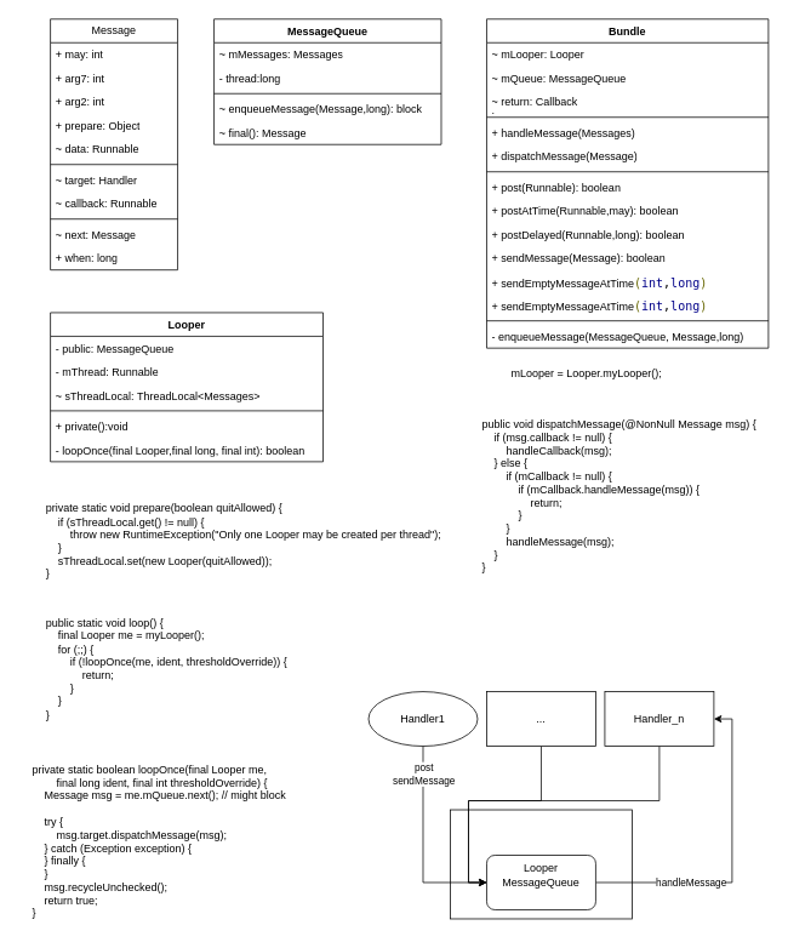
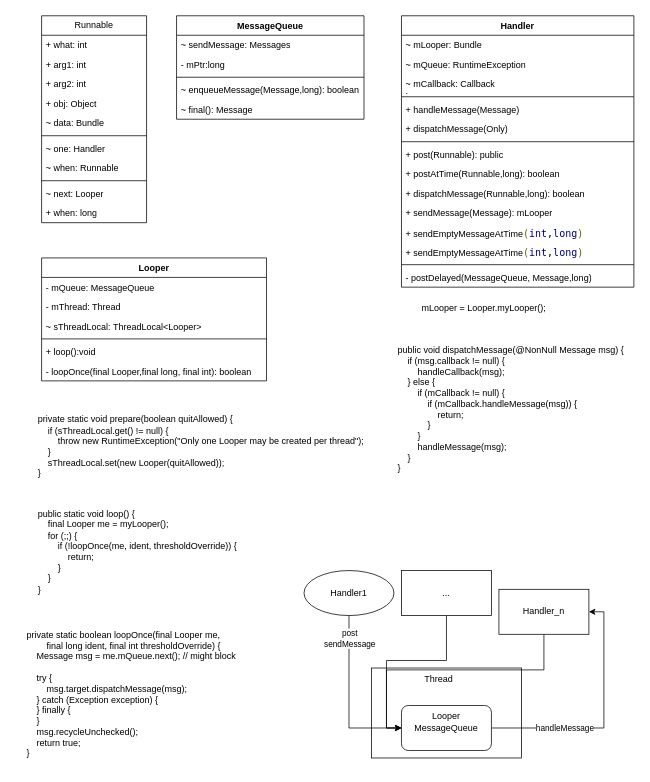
- <mxCell id="3" value="Message" style="swimlane;fontStyle=0;childLayout=stackLayout;horizontal=1;startSize=26;fillColor=none;horizontalStack=0;resizeParent=1;resizeParentMax=0;resizeLast=0;collapsible=1;marginBottom=0;whiteSpace=wrap;html=1;" vertex="1" parent="1"><mxGeometry x="55" y="20" width="140" height="276" as="geometry" /></mxCell>
+ <mxCell id="3" value="Runnable" style="swimlane;fontStyle=0;childLayout=stackLayout;horizontal=1;startSize=26;fillColor=none;horizontalStack=0;resizeParent=1;resizeParentMax=0;resizeLast=0;collapsible=1;marginBottom=0;whiteSpace=wrap;html=1;" vertex="1" parent="1"><mxGeometry x="55" y="20" width="140" height="276" as="geometry" /></mxCell>
- <mxCell id="21" value="Bundle" style="swimlane;fontStyle=1;align=center;verticalAlign=top;childLayout=stackLayout;horizontal=1;startSize=26;horizontalStack=0;resizeParent=1;resizeParentMax=0;resizeLast=0;collapsible=1;marginBottom=0;whiteSpace=wrap;html=1;" vertex="1" parent="1"><mxGeometry x="535" y="20" width="310" height="362" as="geometry" /></mxCell>
+ <mxCell id="21" value="Handler" style="swimlane;fontStyle=1;align=center;verticalAlign=top;childLayout=stackLayout;horizontal=1;startSize=26;horizontalStack=0;resizeParent=1;resizeParentMax=0;resizeLast=0;collapsible=1;marginBottom=0;whiteSpace=wrap;html=1;" vertex="1" parent="1"><mxGeometry x="535" y="20" width="310" height="362" as="geometry" /></mxCell>
- <mxCell id="4" value="+ may: int" style="text;strokeColor=none;fillColor=none;align=left;verticalAlign=top;spacingLeft=4;spacingRight=4;overflow=hidden;rotatable=0;points=[[0,0.5],[1,0.5]];portConstraint=eastwest;whiteSpace=wrap;html=1;" vertex="1" parent="3"><mxGeometry y="26" width="140" height="26" as="geometry" /></mxCell>
+ <mxCell id="4" value="+ what: int" style="text;strokeColor=none;fillColor=none;align=left;verticalAlign=top;spacingLeft=4;spacingRight=4;overflow=hidden;rotatable=0;points=[[0,0.5],[1,0.5]];portConstraint=eastwest;whiteSpace=wrap;html=1;" vertex="1" parent="3"><mxGeometry y="26" width="140" height="26" as="geometry" /></mxCell>
- <mxCell id="16" value="~ mMessages: Messages" style="text;strokeColor=none;fillColor=none;align=left;verticalAlign=top;spacingLeft=4;spacingRight=4;overflow=hidden;rotatable=0;points=[[0,0.5],[1,0.5]];portConstraint=eastwest;whiteSpace=wrap;html=1;" vertex="1" parent="15"><mxGeometry y="26" width="250" height="26" as="geometry" /></mxCell>
+ <mxCell id="16" value="~ sendMessage: Messages" style="text;strokeColor=none;fillColor=none;align=left;verticalAlign=top;spacingLeft=4;spacingRight=4;overflow=hidden;rotatable=0;points=[[0,0.5],[1,0.5]];portConstraint=eastwest;whiteSpace=wrap;html=1;" vertex="1" parent="15"><mxGeometry y="26" width="250" height="26" as="geometry" /></mxCell>
- <mxCell id="22" value="~ mLooper: Looper" style="text;strokeColor=none;fillColor=none;align=left;verticalAlign=top;spacingLeft=4;spacingRight=4;overflow=hidden;rotatable=0;points=[[0,0.5],[1,0.5]];portConstraint=eastwest;whiteSpace=wrap;html=1;" vertex="1" parent="21"><mxGeometry y="26" width="310" height="26" as="geometry" /></mxCell>
+ <mxCell id="22" value="~ mLooper: Bundle" style="text;strokeColor=none;fillColor=none;align=left;verticalAlign=top;spacingLeft=4;spacingRight=4;overflow=hidden;rotatable=0;points=[[0,0.5],[1,0.5]];portConstraint=eastwest;whiteSpace=wrap;html=1;" vertex="1" parent="21"><mxGeometry y="26" width="310" height="26" as="geometry" /></mxCell>
- <mxCell id="5" value="+ arg7: int" style="text;strokeColor=none;fillColor=none;align=left;verticalAlign=top;spacingLeft=4;spacingRight=4;overflow=hidden;rotatable=0;points=[[0,0.5],[1,0.5]];portConstraint=eastwest;whiteSpace=wrap;html=1;" vertex="1" parent="3"><mxGeometry y="52" width="140" height="26" as="geometry" /></mxCell>
+ <mxCell id="5" value="+ arg1: int" style="text;strokeColor=none;fillColor=none;align=left;verticalAlign=top;spacingLeft=4;spacingRight=4;overflow=hidden;rotatable=0;points=[[0,0.5],[1,0.5]];portConstraint=eastwest;whiteSpace=wrap;html=1;" vertex="1" parent="3"><mxGeometry y="52" width="140" height="26" as="geometry" /></mxCell>
- <mxCell id="17" value="- thread:long" style="text;strokeColor=none;fillColor=none;align=left;verticalAlign=top;spacingLeft=4;spacingRight=4;overflow=hidden;rotatable=0;points=[[0,0.5],[1,0.5]];portConstraint=eastwest;whiteSpace=wrap;html=1;" vertex="1" parent="15"><mxGeometry y="52" width="250" height="26" as="geometry" /></mxCell>
+ <mxCell id="17" value="- mPtr:long" style="text;strokeColor=none;fillColor=none;align=left;verticalAlign=top;spacingLeft=4;spacingRight=4;overflow=hidden;rotatable=0;points=[[0,0.5],[1,0.5]];portConstraint=eastwest;whiteSpace=wrap;html=1;" vertex="1" parent="15"><mxGeometry y="52" width="250" height="26" as="geometry" /></mxCell>
- <mxCell id="23" value="~&amp;nbsp;mQueue:&amp;nbsp;MessageQueue" style="text;strokeColor=none;fillColor=none;align=left;verticalAlign=top;spacingLeft=4;spacingRight=4;overflow=hidden;rotatable=0;points=[[0,0.5],[1,0.5]];portConstraint=eastwest;whiteSpace=wrap;html=1;" vertex="1" parent="21"><mxGeometry y="52" width="310" height="26" as="geometry" /></mxCell>
+ <mxCell id="23" value="~&amp;nbsp;mQueue:&amp;nbsp;RuntimeException" style="text;strokeColor=none;fillColor=none;align=left;verticalAlign=top;spacingLeft=4;spacingRight=4;overflow=hidden;rotatable=0;points=[[0,0.5],[1,0.5]];portConstraint=eastwest;whiteSpace=wrap;html=1;" vertex="1" parent="21"><mxGeometry y="52" width="310" height="26" as="geometry" /></mxCell>
- <mxCell id="24" value="~ return:&amp;nbsp;Callback&lt;br&gt;;" style="text;strokeColor=none;fillColor=none;align=left;verticalAlign=top;spacingLeft=4;spacingRight=4;overflow=hidden;rotatable=0;points=[[0,0.5],[1,0.5]];portConstraint=eastwest;whiteSpace=wrap;html=1;" vertex="1" parent="21"><mxGeometry y="78" width="310" height="26" as="geometry" /></mxCell>
+ <mxCell id="24" value="~ mCallback:&amp;nbsp;Callback&lt;br&gt;;" style="text;strokeColor=none;fillColor=none;align=left;verticalAlign=top;spacingLeft=4;spacingRight=4;overflow=hidden;rotatable=0;points=[[0,0.5],[1,0.5]];portConstraint=eastwest;whiteSpace=wrap;html=1;" vertex="1" parent="21"><mxGeometry y="78" width="310" height="26" as="geometry" /></mxCell>
- <mxCell id="19" value="~ enqueueMessage(Message,long): block" style="text;strokeColor=none;fillColor=none;align=left;verticalAlign=top;spacingLeft=4;spacingRight=4;overflow=hidden;rotatable=0;points=[[0,0.5],[1,0.5]];portConstraint=eastwest;whiteSpace=wrap;html=1;" vertex="1" parent="15"><mxGeometry y="86" width="250" height="26" as="geometry" /></mxCell>
+ <mxCell id="19" value="~ enqueueMessage(Message,long): boolean" style="text;strokeColor=none;fillColor=none;align=left;verticalAlign=top;spacingLeft=4;spacingRight=4;overflow=hidden;rotatable=0;points=[[0,0.5],[1,0.5]];portConstraint=eastwest;whiteSpace=wrap;html=1;" vertex="1" parent="15"><mxGeometry y="86" width="250" height="26" as="geometry" /></mxCell>
- <mxCell id="7" value="+ prepare: Object" style="text;strokeColor=none;fillColor=none;align=left;verticalAlign=top;spacingLeft=4;spacingRight=4;overflow=hidden;rotatable=0;points=[[0,0.5],[1,0.5]];portConstraint=eastwest;whiteSpace=wrap;html=1;" vertex="1" parent="3"><mxGeometry y="104" width="140" height="26" as="geometry" /></mxCell>
+ <mxCell id="7" value="+ obj: Object" style="text;strokeColor=none;fillColor=none;align=left;verticalAlign=top;spacingLeft=4;spacingRight=4;overflow=hidden;rotatable=0;points=[[0,0.5],[1,0.5]];portConstraint=eastwest;whiteSpace=wrap;html=1;" vertex="1" parent="3"><mxGeometry y="104" width="140" height="26" as="geometry" /></mxCell>
- <mxCell id="26" value="+ handleMessage(Messages)" style="text;strokeColor=none;fillColor=none;align=left;verticalAlign=top;spacingLeft=4;spacingRight=4;overflow=hidden;rotatable=0;points=[[0,0.5],[1,0.5]];portConstraint=eastwest;whiteSpace=wrap;html=1;" vertex="1" parent="21"><mxGeometry y="112" width="310" height="26" as="geometry" /></mxCell>
+ <mxCell id="26" value="+ handleMessage(Message)" style="text;strokeColor=none;fillColor=none;align=left;verticalAlign=top;spacingLeft=4;spacingRight=4;overflow=hidden;rotatable=0;points=[[0,0.5],[1,0.5]];portConstraint=eastwest;whiteSpace=wrap;html=1;" vertex="1" parent="21"><mxGeometry y="112" width="310" height="26" as="geometry" /></mxCell>
- <mxCell id="8" value="~ data: Runnable" style="text;strokeColor=none;fillColor=none;align=left;verticalAlign=top;spacingLeft=4;spacingRight=4;overflow=hidden;rotatable=0;points=[[0,0.5],[1,0.5]];portConstraint=eastwest;whiteSpace=wrap;html=1;" vertex="1" parent="3"><mxGeometry y="130" width="140" height="26" as="geometry" /></mxCell>
+ <mxCell id="8" value="~ data: Bundle" style="text;strokeColor=none;fillColor=none;align=left;verticalAlign=top;spacingLeft=4;spacingRight=4;overflow=hidden;rotatable=0;points=[[0,0.5],[1,0.5]];portConstraint=eastwest;whiteSpace=wrap;html=1;" vertex="1" parent="3"><mxGeometry y="130" width="140" height="26" as="geometry" /></mxCell>
- <mxCell id="27" value="+ dispatchMessage(Message)" style="text;strokeColor=none;fillColor=none;align=left;verticalAlign=top;spacingLeft=4;spacingRight=4;overflow=hidden;rotatable=0;points=[[0,0.5],[1,0.5]];portConstraint=eastwest;whiteSpace=wrap;html=1;" vertex="1" parent="21"><mxGeometry y="138" width="310" height="26" as="geometry" /></mxCell>
+ <mxCell id="27" value="+ dispatchMessage(Only)" style="text;strokeColor=none;fillColor=none;align=left;verticalAlign=top;spacingLeft=4;spacingRight=4;overflow=hidden;rotatable=0;points=[[0,0.5],[1,0.5]];portConstraint=eastwest;whiteSpace=wrap;html=1;" vertex="1" parent="21"><mxGeometry y="138" width="310" height="26" as="geometry" /></mxCell>
- <mxCell id="10" value="~ target: Handler" style="text;strokeColor=none;fillColor=none;align=left;verticalAlign=top;spacingLeft=4;spacingRight=4;overflow=hidden;rotatable=0;points=[[0,0.5],[1,0.5]];portConstraint=eastwest;whiteSpace=wrap;html=1;" vertex="1" parent="3"><mxGeometry y="164" width="140" height="26" as="geometry" /></mxCell>
+ <mxCell id="10" value="~ one: Handler" style="text;strokeColor=none;fillColor=none;align=left;verticalAlign=top;spacingLeft=4;spacingRight=4;overflow=hidden;rotatable=0;points=[[0,0.5],[1,0.5]];portConstraint=eastwest;whiteSpace=wrap;html=1;" vertex="1" parent="3"><mxGeometry y="164" width="140" height="26" as="geometry" /></mxCell>
- <mxCell id="29" value="+&amp;nbsp;post(Runnable): boolean" style="text;strokeColor=none;fillColor=none;align=left;verticalAlign=top;spacingLeft=4;spacingRight=4;overflow=hidden;rotatable=0;points=[[0,0.5],[1,0.5]];portConstraint=eastwest;whiteSpace=wrap;html=1;" vertex="1" parent="21"><mxGeometry y="172" width="310" height="26" as="geometry" /></mxCell>
+ <mxCell id="29" value="+&amp;nbsp;post(Runnable): public" style="text;strokeColor=none;fillColor=none;align=left;verticalAlign=top;spacingLeft=4;spacingRight=4;overflow=hidden;rotatable=0;points=[[0,0.5],[1,0.5]];portConstraint=eastwest;whiteSpace=wrap;html=1;" vertex="1" parent="21"><mxGeometry y="172" width="310" height="26" as="geometry" /></mxCell>
- <mxCell id="11" value="~ callback: Runnable" style="text;strokeColor=none;fillColor=none;align=left;verticalAlign=top;spacingLeft=4;spacingRight=4;overflow=hidden;rotatable=0;points=[[0,0.5],[1,0.5]];portConstraint=eastwest;whiteSpace=wrap;html=1;" vertex="1" parent="3"><mxGeometry y="190" width="140" height="26" as="geometry" /></mxCell>
+ <mxCell id="11" value="~ when: Runnable" style="text;strokeColor=none;fillColor=none;align=left;verticalAlign=top;spacingLeft=4;spacingRight=4;overflow=hidden;rotatable=0;points=[[0,0.5],[1,0.5]];portConstraint=eastwest;whiteSpace=wrap;html=1;" vertex="1" parent="3"><mxGeometry y="190" width="140" height="26" as="geometry" /></mxCell>
- <mxCell id="30" value="+&amp;nbsp;postAtTime(Runnable,may): boolean" style="text;strokeColor=none;fillColor=none;align=left;verticalAlign=top;spacingLeft=4;spacingRight=4;overflow=hidden;rotatable=0;points=[[0,0.5],[1,0.5]];portConstraint=eastwest;whiteSpace=wrap;html=1;" vertex="1" parent="21"><mxGeometry y="198" width="310" height="26" as="geometry" /></mxCell>
+ <mxCell id="30" value="+&amp;nbsp;postAtTime(Runnable,long): boolean" style="text;strokeColor=none;fillColor=none;align=left;verticalAlign=top;spacingLeft=4;spacingRight=4;overflow=hidden;rotatable=0;points=[[0,0.5],[1,0.5]];portConstraint=eastwest;whiteSpace=wrap;html=1;" vertex="1" parent="21"><mxGeometry y="198" width="310" height="26" as="geometry" /></mxCell>
- <mxCell id="13" value="~ next: Message" style="text;strokeColor=none;fillColor=none;align=left;verticalAlign=top;spacingLeft=4;spacingRight=4;overflow=hidden;rotatable=0;points=[[0,0.5],[1,0.5]];portConstraint=eastwest;whiteSpace=wrap;html=1;" vertex="1" parent="3"><mxGeometry y="224" width="140" height="26" as="geometry" /></mxCell>
+ <mxCell id="13" value="~ next: Looper" style="text;strokeColor=none;fillColor=none;align=left;verticalAlign=top;spacingLeft=4;spacingRight=4;overflow=hidden;rotatable=0;points=[[0,0.5],[1,0.5]];portConstraint=eastwest;whiteSpace=wrap;html=1;" vertex="1" parent="3"><mxGeometry y="224" width="140" height="26" as="geometry" /></mxCell>
- <mxCell id="31" value="+&amp;nbsp;postDelayed(Runnable,long): boolean" style="text;strokeColor=none;fillColor=none;align=left;verticalAlign=top;spacingLeft=4;spacingRight=4;overflow=hidden;rotatable=0;points=[[0,0.5],[1,0.5]];portConstraint=eastwest;whiteSpace=wrap;html=1;" vertex="1" parent="21"><mxGeometry y="224" width="310" height="26" as="geometry" /></mxCell>
+ <mxCell id="31" value="+&amp;nbsp;dispatchMessage(Runnable,long): boolean" style="text;strokeColor=none;fillColor=none;align=left;verticalAlign=top;spacingLeft=4;spacingRight=4;overflow=hidden;rotatable=0;points=[[0,0.5],[1,0.5]];portConstraint=eastwest;whiteSpace=wrap;html=1;" vertex="1" parent="21"><mxGeometry y="224" width="310" height="26" as="geometry" /></mxCell>
- <mxCell id="32" value="+&amp;nbsp;sendMessage(Message): boolean" style="text;strokeColor=none;fillColor=none;align=left;verticalAlign=top;spacingLeft=4;spacingRight=4;overflow=hidden;rotatable=0;points=[[0,0.5],[1,0.5]];portConstraint=eastwest;whiteSpace=wrap;html=1;" vertex="1" parent="21"><mxGeometry y="250" width="310" height="26" as="geometry" /></mxCell>
+ <mxCell id="32" value="+&amp;nbsp;sendMessage(Message): mLooper" style="text;strokeColor=none;fillColor=none;align=left;verticalAlign=top;spacingLeft=4;spacingRight=4;overflow=hidden;rotatable=0;points=[[0,0.5],[1,0.5]];portConstraint=eastwest;whiteSpace=wrap;html=1;" vertex="1" parent="21"><mxGeometry y="250" width="310" height="26" as="geometry" /></mxCell>
- <mxCell id="36" value="-&amp;nbsp;enqueueMessage(MessageQueue, Message,&lt;span style=&quot;background-color: initial;&quot;&gt;long)&lt;/span&gt;" style="text;strokeColor=none;fillColor=none;align=left;verticalAlign=top;spacingLeft=4;spacingRight=4;overflow=hidden;rotatable=0;points=[[0,0.5],[1,0.5]];portConstraint=eastwest;whiteSpace=wrap;html=1;" vertex="1" parent="21"><mxGeometry y="336" width="310" height="26" as="geometry" /></mxCell>
+ <mxCell id="36" value="-&amp;nbsp;postDelayed(MessageQueue, Message,&lt;span style=&quot;background-color: initial;&quot;&gt;long)&lt;/span&gt;" style="text;strokeColor=none;fillColor=none;align=left;verticalAlign=top;spacingLeft=4;spacingRight=4;overflow=hidden;rotatable=0;points=[[0,0.5],[1,0.5]];portConstraint=eastwest;whiteSpace=wrap;html=1;" vertex="1" parent="21"><mxGeometry y="336" width="310" height="26" as="geometry" /></mxCell>
- <mxCell id="40" value="- public:&amp;nbsp;MessageQueue" style="text;strokeColor=none;fillColor=none;align=left;verticalAlign=top;spacingLeft=4;spacingRight=4;overflow=hidden;rotatable=0;points=[[0,0.5],[1,0.5]];portConstraint=eastwest;whiteSpace=wrap;html=1;" vertex="1" parent="39"><mxGeometry y="26" width="300" height="26" as="geometry" /></mxCell>
+ <mxCell id="40" value="- mQueue:&amp;nbsp;MessageQueue" style="text;strokeColor=none;fillColor=none;align=left;verticalAlign=top;spacingLeft=4;spacingRight=4;overflow=hidden;rotatable=0;points=[[0,0.5],[1,0.5]];portConstraint=eastwest;whiteSpace=wrap;html=1;" vertex="1" parent="39"><mxGeometry y="26" width="300" height="26" as="geometry" /></mxCell>
- <mxCell id="41" value="-&amp;nbsp;mThread: Runnable" style="text;strokeColor=none;fillColor=none;align=left;verticalAlign=top;spacingLeft=4;spacingRight=4;overflow=hidden;rotatable=0;points=[[0,0.5],[1,0.5]];portConstraint=eastwest;whiteSpace=wrap;html=1;" vertex="1" parent="39"><mxGeometry y="52" width="300" height="26" as="geometry" /></mxCell>
+ <mxCell id="41" value="-&amp;nbsp;mThread: Thread" style="text;strokeColor=none;fillColor=none;align=left;verticalAlign=top;spacingLeft=4;spacingRight=4;overflow=hidden;rotatable=0;points=[[0,0.5],[1,0.5]];portConstraint=eastwest;whiteSpace=wrap;html=1;" vertex="1" parent="39"><mxGeometry y="52" width="300" height="26" as="geometry" /></mxCell>
- <mxCell id="42" value="~ sThreadLocal:&amp;nbsp;ThreadLocal&amp;lt;Messages&amp;gt;" style="text;strokeColor=none;fillColor=none;align=left;verticalAlign=top;spacingLeft=4;spacingRight=4;overflow=hidden;rotatable=0;points=[[0,0.5],[1,0.5]];portConstraint=eastwest;whiteSpace=wrap;html=1;" vertex="1" parent="39"><mxGeometry y="78" width="300" height="26" as="geometry" /></mxCell>
+ <mxCell id="42" value="~ sThreadLocal:&amp;nbsp;ThreadLocal&amp;lt;Looper&amp;gt;" style="text;strokeColor=none;fillColor=none;align=left;verticalAlign=top;spacingLeft=4;spacingRight=4;overflow=hidden;rotatable=0;points=[[0,0.5],[1,0.5]];portConstraint=eastwest;whiteSpace=wrap;html=1;" vertex="1" parent="39"><mxGeometry y="78" width="300" height="26" as="geometry" /></mxCell>
- <mxCell id="44" value="+&amp;nbsp;private():void" style="text;strokeColor=none;fillColor=none;align=left;verticalAlign=top;spacingLeft=4;spacingRight=4;overflow=hidden;rotatable=0;points=[[0,0.5],[1,0.5]];portConstraint=eastwest;whiteSpace=wrap;html=1;" vertex="1" parent="39"><mxGeometry y="112" width="300" height="26" as="geometry" /></mxCell>
+ <mxCell id="44" value="+&amp;nbsp;loop():void" style="text;strokeColor=none;fillColor=none;align=left;verticalAlign=top;spacingLeft=4;spacingRight=4;overflow=hidden;rotatable=0;points=[[0,0.5],[1,0.5]];portConstraint=eastwest;whiteSpace=wrap;html=1;" vertex="1" parent="39"><mxGeometry y="112" width="300" height="26" as="geometry" /></mxCell>
- <mxCell id="60" value="Handler_n" style="rounded=0;whiteSpace=wrap;html=1;" vertex="1" parent="1"><mxGeometry x="665" y="760" width="120" height="60" as="geometry" /></mxCell>
+ <mxCell id="60" value="Handler_n" style="rounded=0;whiteSpace=wrap;html=1;" vertex="1" parent="1"><mxGeometry x="665" y="785" width="120" height="60" as="geometry" /></mxCell>
+ <mxCell id="52" value="Thread" style="text;html=1;strokeColor=none;fillColor=none;align=center;verticalAlign=middle;whiteSpace=wrap;rounded=0;" vertex="1" parent="1"><mxGeometry x="555" y="890" width="60" height="30" as="geometry" /></mxCell>
